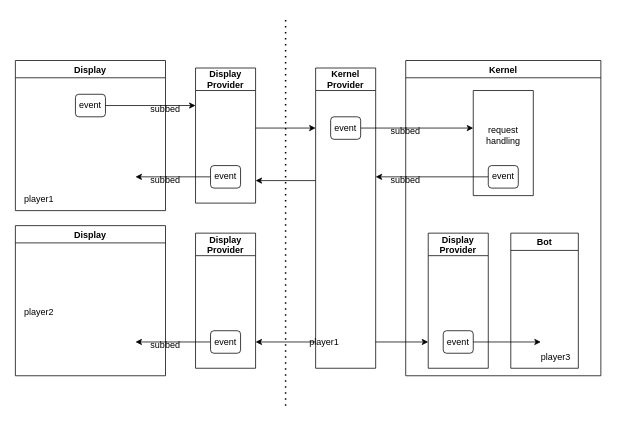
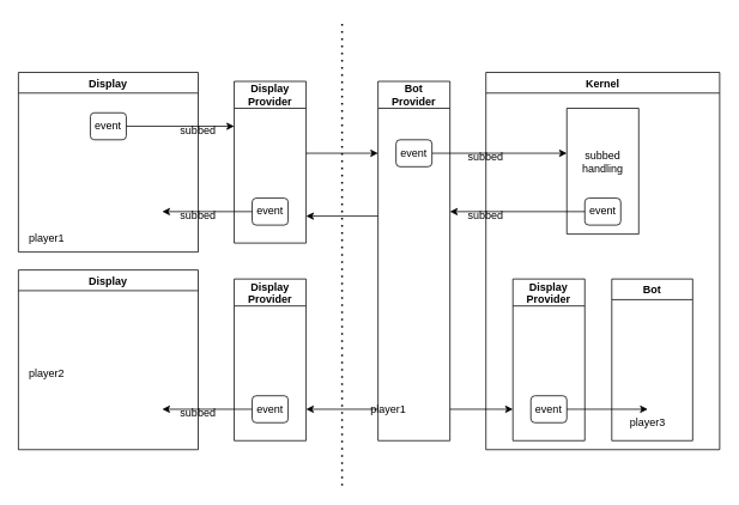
- <mxCell id="34" value="Kernel&#10;Provider" style="swimlane;startSize=30;" parent="1" vertex="1"><mxGeometry x="420" y="90" width="80" height="400" as="geometry" /></mxCell>
+ <mxCell id="34" value="Bot&#10;Provider" style="swimlane;startSize=30;" parent="1" vertex="1"><mxGeometry x="420" y="90" width="80" height="400" as="geometry" /></mxCell>
- <mxCell id="7" value="request handling" style="text;html=1;strokeColor=none;fillColor=none;align=center;verticalAlign=middle;whiteSpace=wrap;rounded=0;" parent="6" vertex="1"><mxGeometry x="10" y="45" width="60" height="30" as="geometry" /></mxCell>
+ <mxCell id="7" value="subbed handling" style="text;html=1;strokeColor=none;fillColor=none;align=center;verticalAlign=middle;whiteSpace=wrap;rounded=0;" parent="6" vertex="1"><mxGeometry x="10" y="45" width="60" height="30" as="geometry" /></mxCell>
- <mxCell id="16" value="player3" style="text;html=1;strokeColor=none;fillColor=none;align=center;verticalAlign=middle;whiteSpace=wrap;rounded=0;" parent="15" vertex="1"><mxGeometry x="30" y="150" width="60" height="30" as="geometry" /></mxCell>
+ <mxCell id="16" value="player3" style="text;html=1;strokeColor=none;fillColor=none;align=center;verticalAlign=middle;whiteSpace=wrap;rounded=0;" parent="15" vertex="1"><mxGeometry x="10" y="145" width="60" height="30" as="geometry" /></mxCell>
